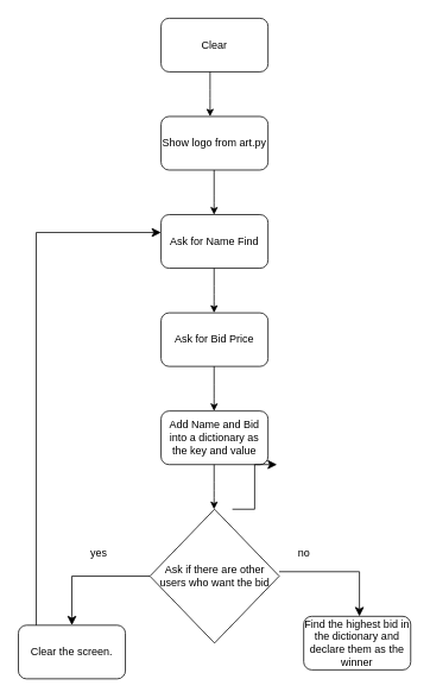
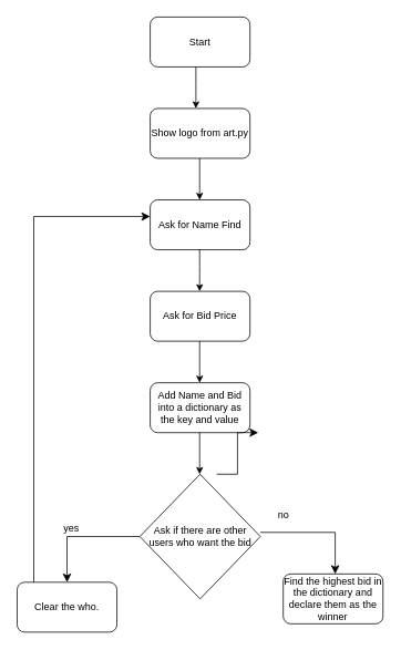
- <mxCell id="2" value="Clear" style="rounded=1;whiteSpace=wrap;html=1;" vertex="1" parent="1"><mxGeometry x="180" y="20" width="120" height="60" as="geometry" /></mxCell>
+ <mxCell id="2" value="Start" style="rounded=1;whiteSpace=wrap;html=1;" vertex="1" parent="1"><mxGeometry x="180" y="20" width="120" height="60" as="geometry" /></mxCell>
- <mxCell id="15" value="yes" style="text;html=1;align=center;verticalAlign=middle;resizable=0;points=[];autosize=1;strokeColor=none;fillColor=none;" vertex="1" parent="1"><mxGeometry x="90" y="605" width="40" height="30" as="geometry" /></mxCell>
+ <mxCell id="15" value="yes" style="text;html=1;align=center;verticalAlign=middle;resizable=0;points=[];autosize=1;strokeColor=none;fillColor=none;" vertex="1" parent="1"><mxGeometry x="65" y="620" width="40" height="30" as="geometry" /></mxCell>
- <mxCell id="17" value="Clear the screen." style="rounded=1;whiteSpace=wrap;html=1;" vertex="1" parent="1"><mxGeometry x="20" y="700" width="120" height="60" as="geometry" /></mxCell>
+ <mxCell id="17" value="Clear the who." style="rounded=1;whiteSpace=wrap;html=1;" vertex="1" parent="1"><mxGeometry x="20" y="700" width="120" height="60" as="geometry" /></mxCell>
